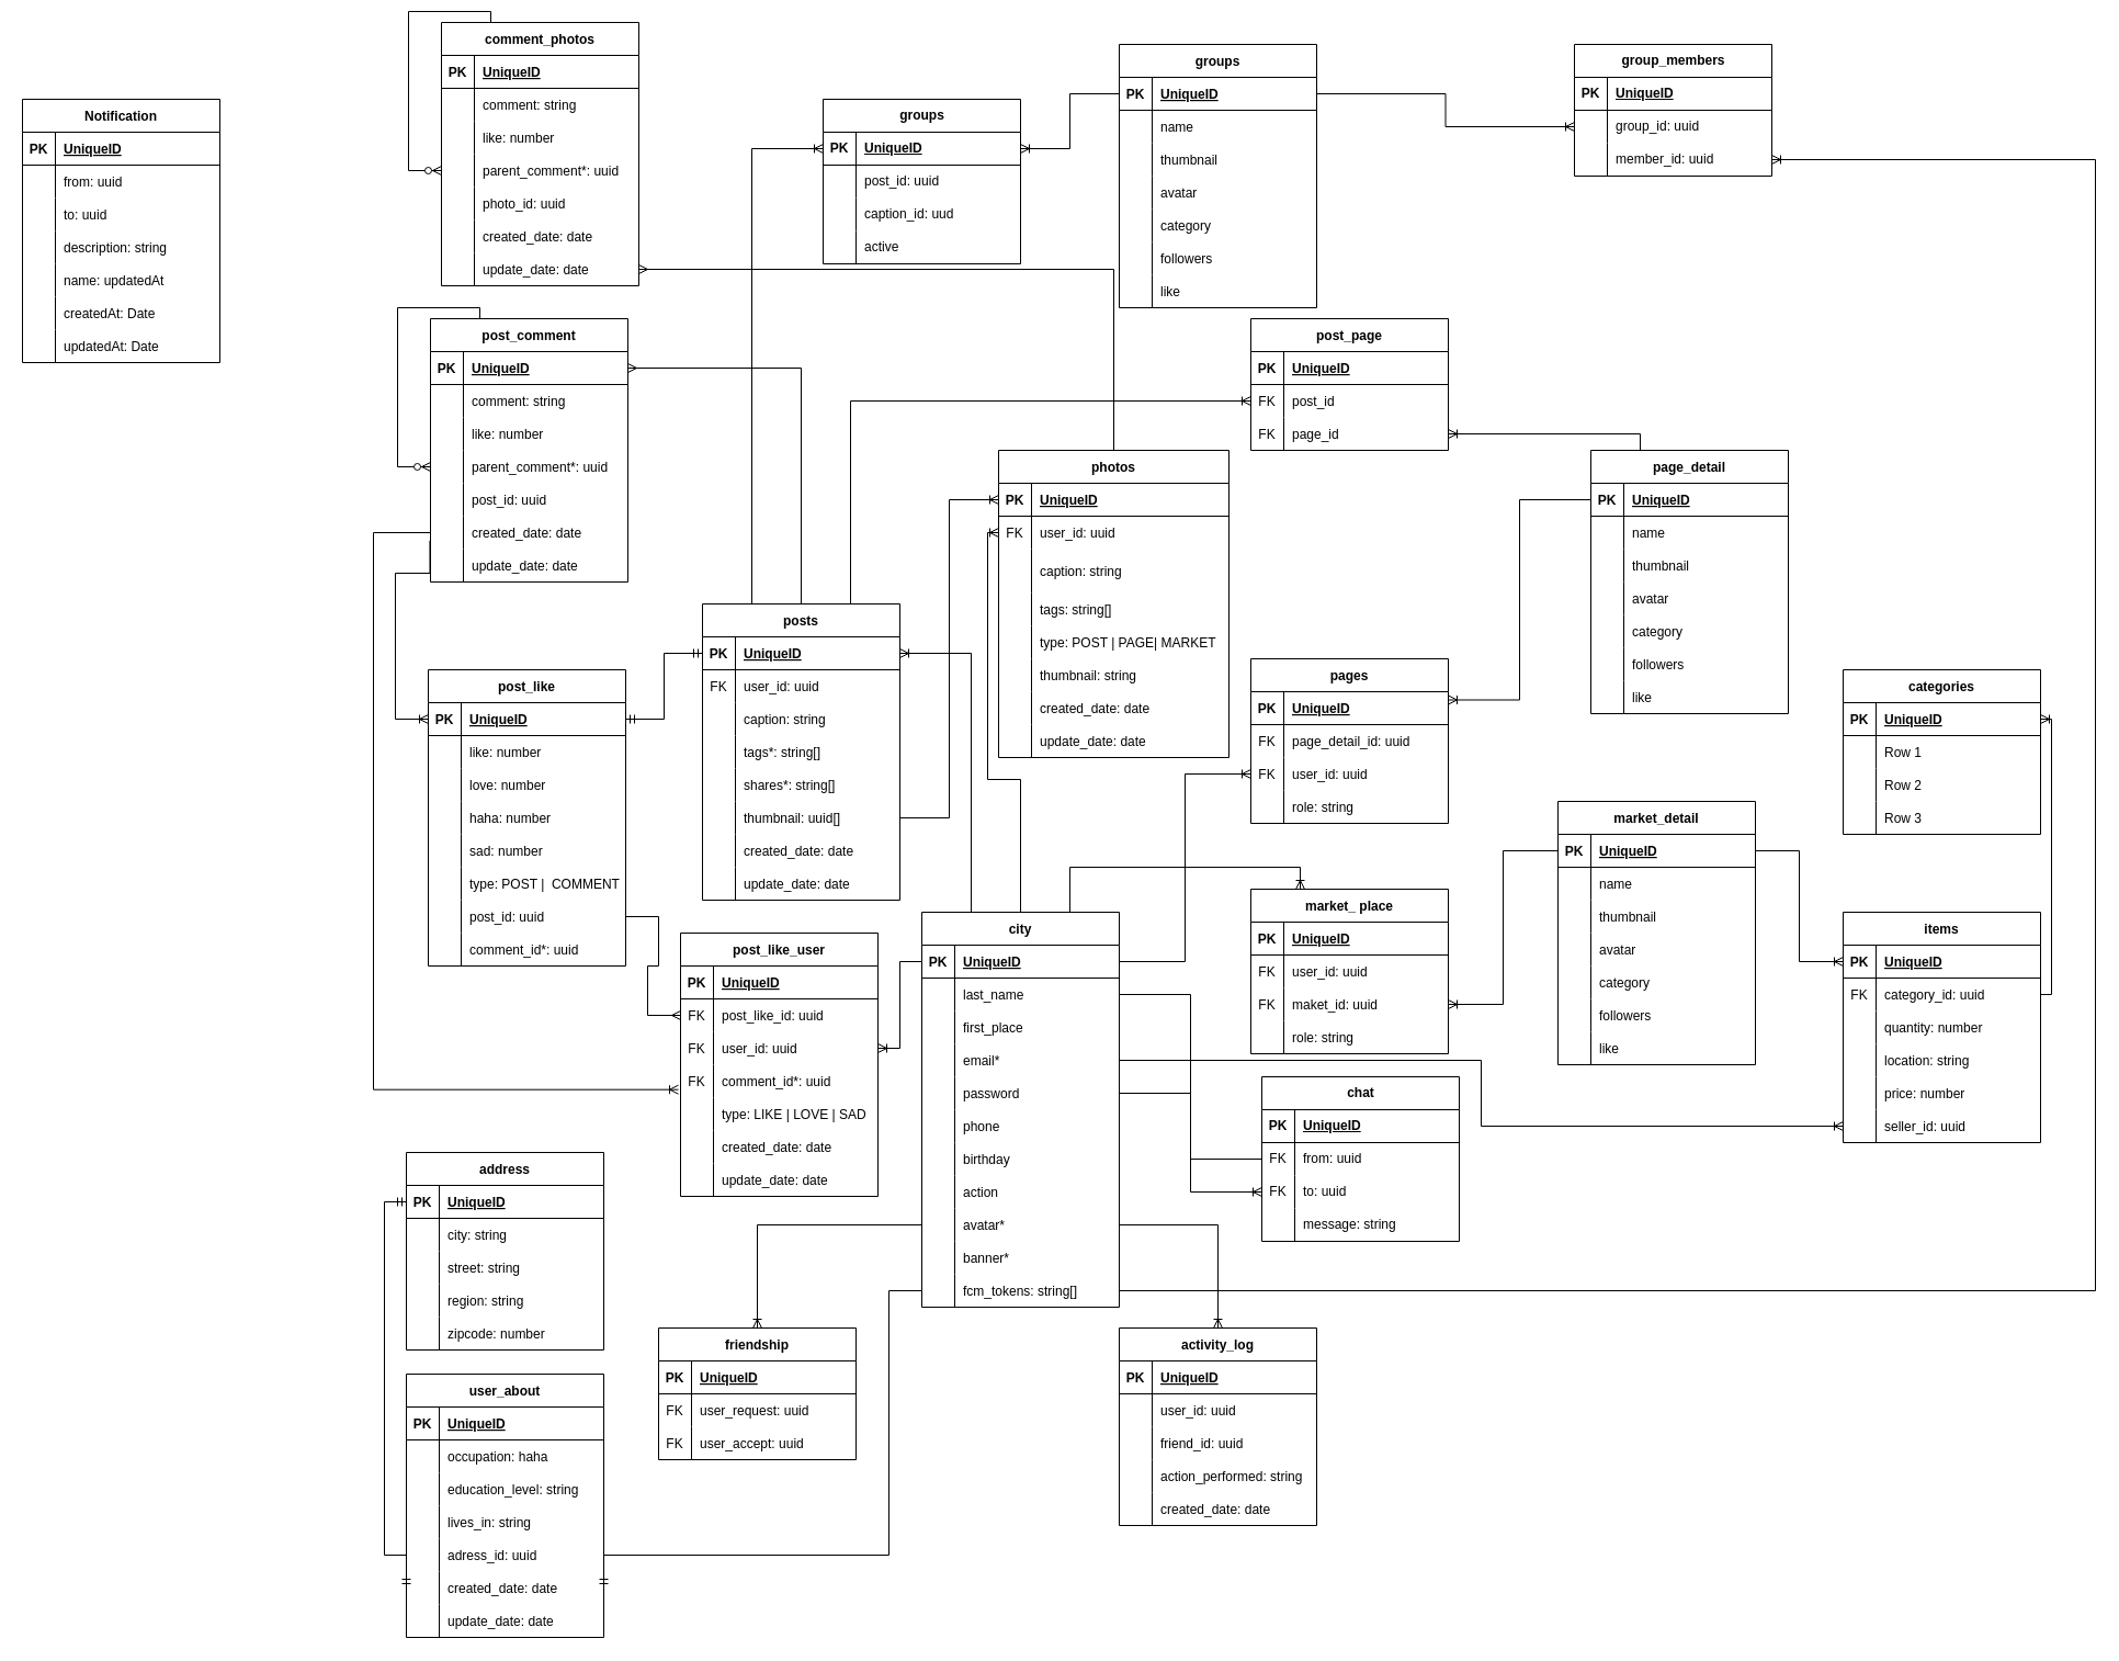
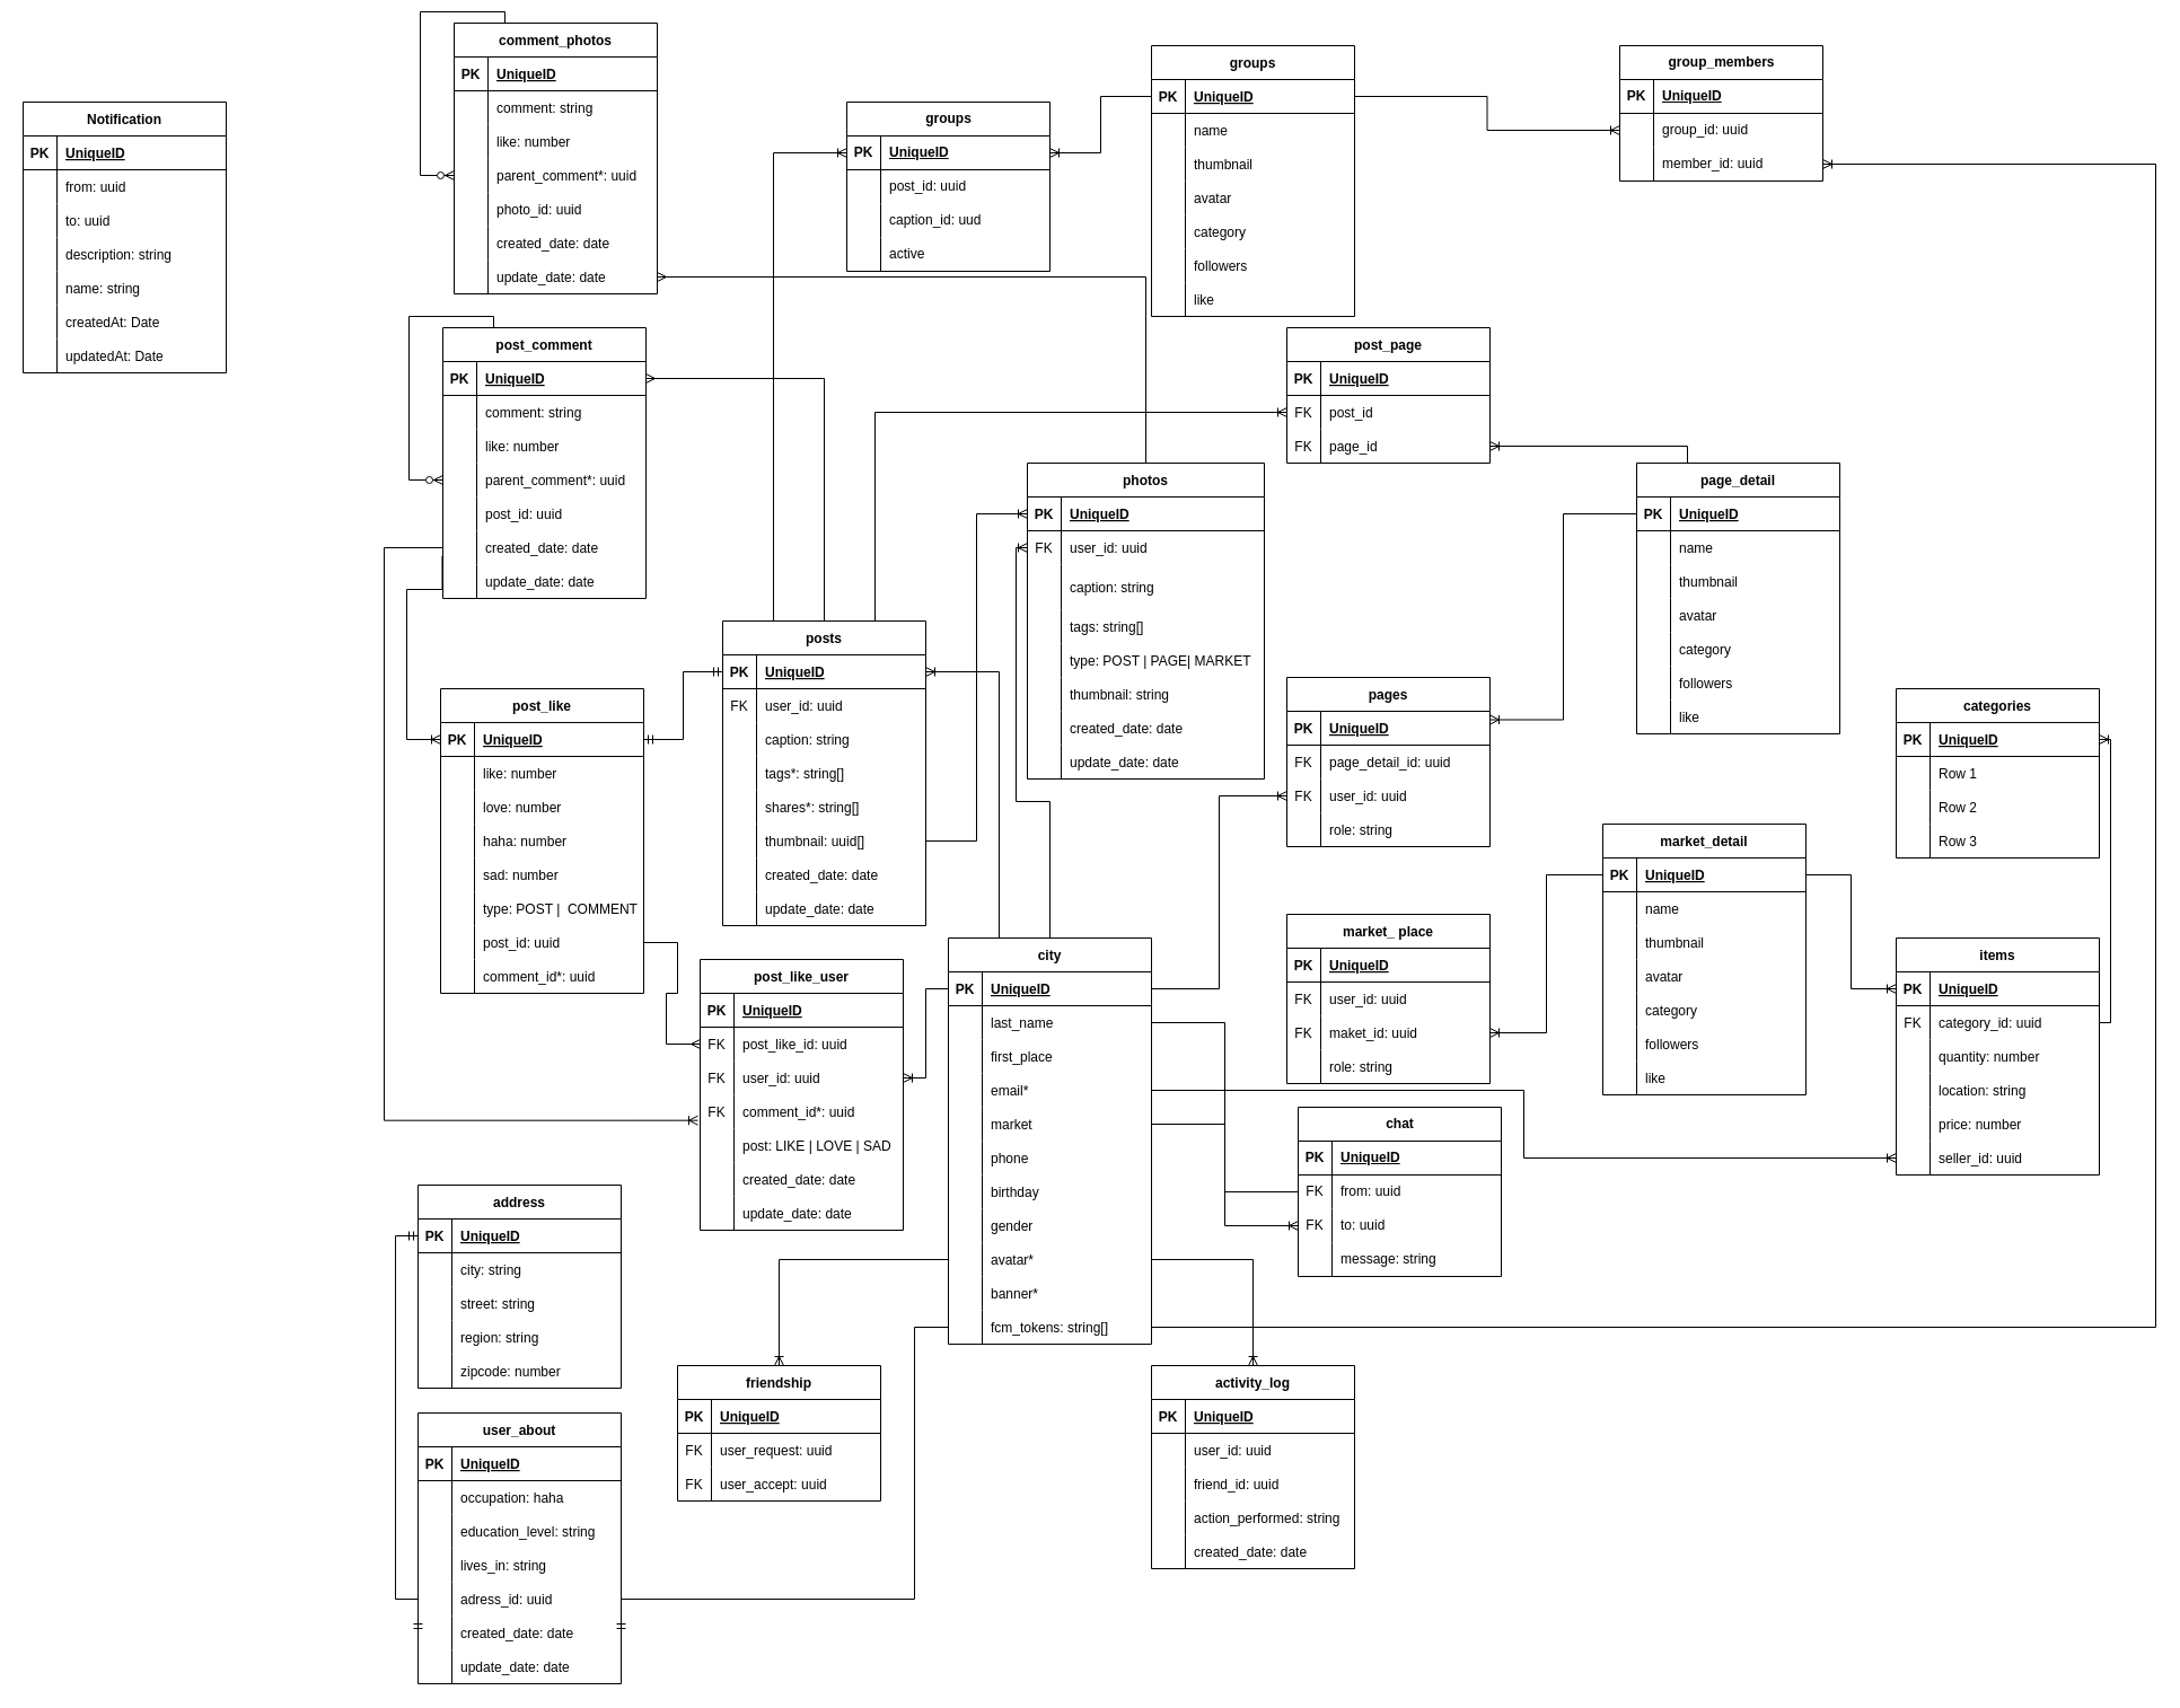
- <mxCell id="307" value="name: updatedAt" style="shape=partialRectangle;connectable=0;fillColor=none;top=0;left=0;bottom=0;right=0;align=left;spacingLeft=6;overflow=hidden;" parent="305" vertex="1"><mxGeometry x="30" width="150" height="30" as="geometry"><mxRectangle width="150" height="30" as="alternateBounds" /></mxGeometry></mxCell>
+ <mxCell id="307" value="name: string" style="shape=partialRectangle;connectable=0;fillColor=none;top=0;left=0;bottom=0;right=0;align=left;spacingLeft=6;overflow=hidden;" parent="305" vertex="1"><mxGeometry x="30" width="150" height="30" as="geometry"><mxRectangle width="150" height="30" as="alternateBounds" /></mxGeometry></mxCell>
- <mxCell id="287" value="" style="edgeStyle=orthogonalEdgeStyle;fontSize=12;html=1;endArrow=ERoneToMany;rounded=0;exitX=0.75;exitY=0;exitDx=0;exitDy=0;entryX=0.25;entryY=0;entryDx=0;entryDy=0;" parent="1" source="2" target="269" edge="1"><mxGeometry width="100" height="100" relative="1" as="geometry"><mxPoint x="1070" y="980" as="sourcePoint" /><mxPoint x="1170" y="880" as="targetPoint" /><Array as="points"><mxPoint x="975" y="790" /><mxPoint x="1185" y="790" /></Array></mxGeometry></mxCell>
- <mxCell id="17" value="password" style="shape=partialRectangle;connectable=0;fillColor=none;top=0;left=0;bottom=0;right=0;align=left;spacingLeft=6;overflow=hidden;" parent="15" vertex="1"><mxGeometry x="30" width="150" height="30" as="geometry"><mxRectangle width="150" height="30" as="alternateBounds" /></mxGeometry></mxCell>
+ <mxCell id="17" value="market" style="shape=partialRectangle;connectable=0;fillColor=none;top=0;left=0;bottom=0;right=0;align=left;spacingLeft=6;overflow=hidden;" parent="15" vertex="1"><mxGeometry x="30" width="150" height="30" as="geometry"><mxRectangle width="150" height="30" as="alternateBounds" /></mxGeometry></mxCell>
- <mxCell id="329" value="type: LIKE | LOVE | SAD" style="shape=partialRectangle;connectable=0;fillColor=none;top=0;left=0;bottom=0;right=0;align=left;spacingLeft=6;overflow=hidden;" parent="327" vertex="1"><mxGeometry x="30" width="150" height="30" as="geometry"><mxRectangle width="150" height="30" as="alternateBounds" /></mxGeometry></mxCell>
+ <mxCell id="329" value="post: LIKE | LOVE | SAD" style="shape=partialRectangle;connectable=0;fillColor=none;top=0;left=0;bottom=0;right=0;align=left;spacingLeft=6;overflow=hidden;" parent="327" vertex="1"><mxGeometry x="30" width="150" height="30" as="geometry"><mxRectangle width="150" height="30" as="alternateBounds" /></mxGeometry></mxCell>
- <mxCell id="26" value="action" style="shape=partialRectangle;connectable=0;fillColor=none;top=0;left=0;bottom=0;right=0;align=left;spacingLeft=6;overflow=hidden;" parent="24" vertex="1"><mxGeometry x="30" width="150" height="30" as="geometry"><mxRectangle width="150" height="30" as="alternateBounds" /></mxGeometry></mxCell>
+ <mxCell id="26" value="gender" style="shape=partialRectangle;connectable=0;fillColor=none;top=0;left=0;bottom=0;right=0;align=left;spacingLeft=6;overflow=hidden;" parent="24" vertex="1"><mxGeometry x="30" width="150" height="30" as="geometry"><mxRectangle width="150" height="30" as="alternateBounds" /></mxGeometry></mxCell>
